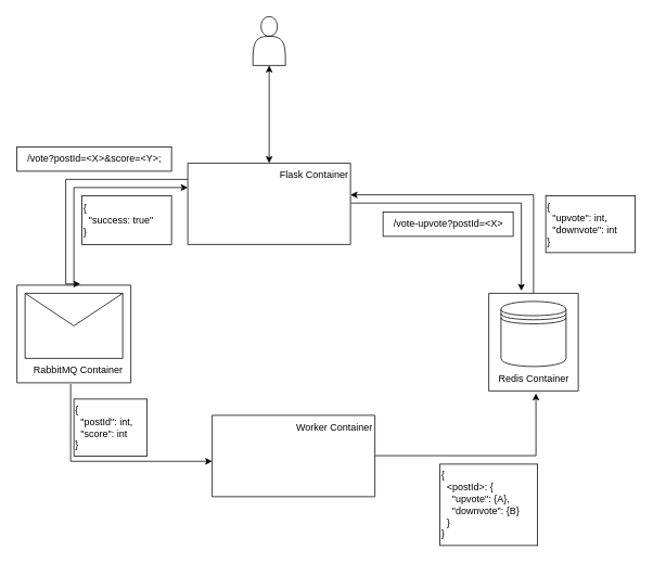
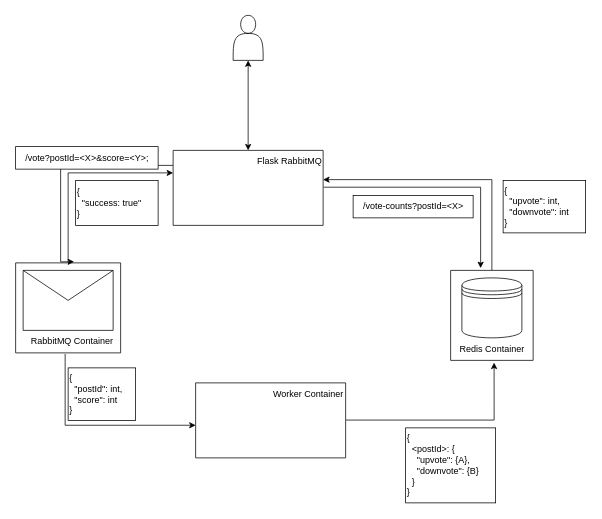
- <mxCell id="23" value="/vote?postId=&amp;lt;X&amp;gt;&amp;amp;score=&amp;lt;Y&amp;gt;;" style="text;html=1;align=center;verticalAlign=middle;resizable=0;points=[];autosize=1;strokeColor=default;fillColor=default;" vertex="1" parent="1"><mxGeometry x="20" y="180" width="190" height="30" as="geometry" /></mxCell>
+ <mxCell id="23" value="/vote?postId=&amp;lt;X&amp;gt;&amp;amp;score=&amp;lt;Y&amp;gt;;" style="text;html=1;align=center;verticalAlign=middle;resizable=0;points=[];autosize=1;strokeColor=default;fillColor=default;" vertex="1" parent="1"><mxGeometry x="20" y="195" width="190" height="30" as="geometry" /></mxCell>
- <mxCell id="15" value="Flask Container" style="text;html=1;align=center;verticalAlign=middle;resizable=0;points=[];autosize=1;strokeColor=none;fillColor=none;" vertex="1" parent="1"><mxGeometry x="330" y="200" width="110" height="30" as="geometry" /></mxCell>
+ <mxCell id="15" value="Flask RabbitMQ" style="text;html=1;align=center;verticalAlign=middle;resizable=0;points=[];autosize=1;strokeColor=none;fillColor=none;" vertex="1" parent="1"><mxGeometry x="330" y="200" width="110" height="30" as="geometry" /></mxCell>
- <mxCell id="19" value="/vote-upvote?postId=&amp;lt;X&amp;gt;" style="text;html=1;align=center;verticalAlign=middle;resizable=0;points=[];autosize=1;strokeColor=default;fillColor=default;" vertex="1" parent="1"><mxGeometry x="470" y="260" width="160" height="30" as="geometry" /></mxCell>
+ <mxCell id="19" value="/vote-counts?postId=&amp;lt;X&amp;gt;" style="text;html=1;align=center;verticalAlign=middle;resizable=0;points=[];autosize=1;strokeColor=default;fillColor=default;" vertex="1" parent="1"><mxGeometry x="470" y="260" width="160" height="30" as="geometry" /></mxCell>
